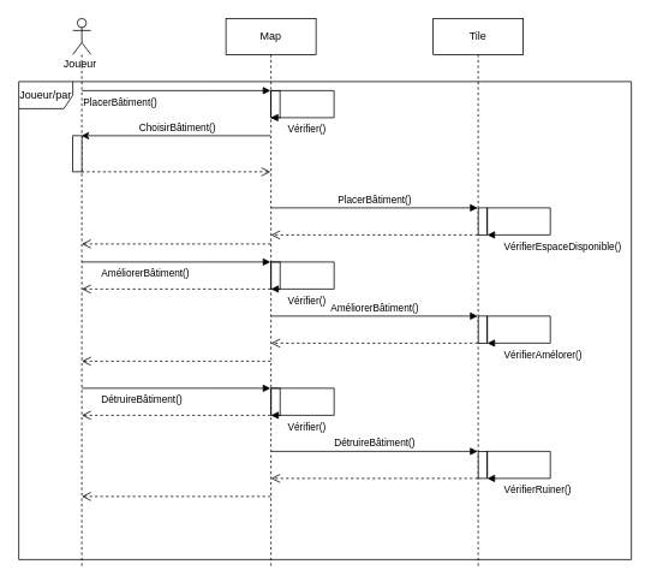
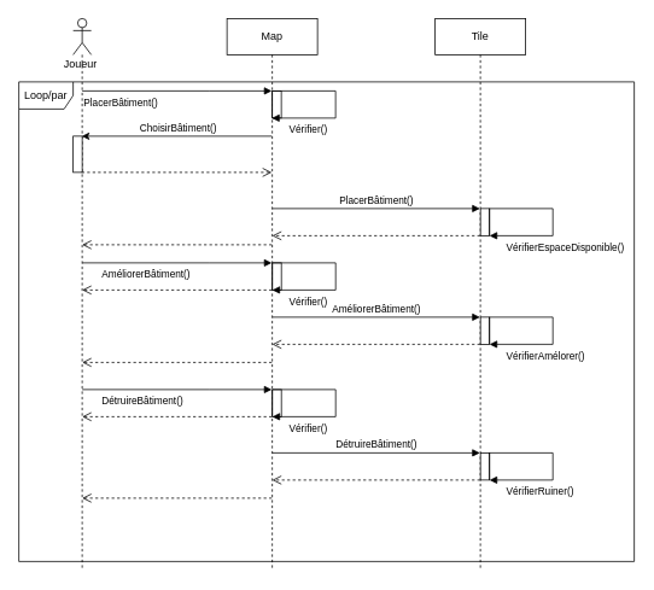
- <mxCell id="2" value="Joueur/par" style="shape=umlFrame;whiteSpace=wrap;html=1;" parent="1" vertex="1"><mxGeometry x="20" y="90" width="680" height="530" as="geometry" /></mxCell>
+ <mxCell id="2" value="Loop/par" style="shape=umlFrame;whiteSpace=wrap;html=1;" parent="1" vertex="1"><mxGeometry x="20" y="90" width="680" height="530" as="geometry" /></mxCell>
